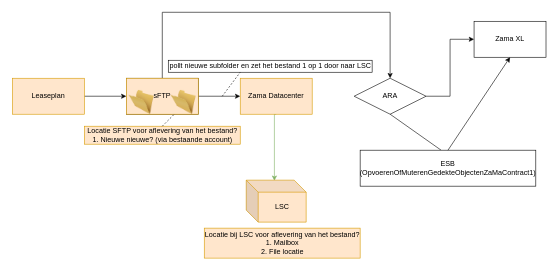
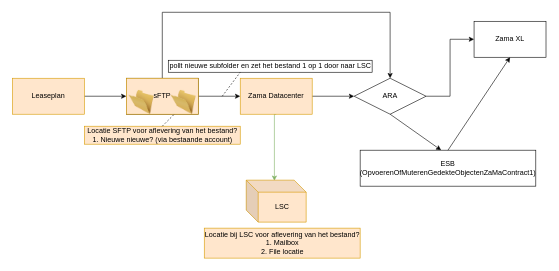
+ <mxCell id="7" style="edgeStyle=orthogonalEdgeStyle;rounded=0;orthogonalLoop=1;jettySize=auto;html=1;exitX=1;exitY=0.5;exitDx=0;exitDy=0;entryX=0;entryY=0.5;entryDx=0;entryDy=0;" edge="1" parent="1" source="8" target="10"><mxGeometry relative="1" as="geometry" /></mxCell>
- <mxCell id="19" value="" style="endArrow=none;html=1;exitX=0.5;exitY=1;exitDx=0;exitDy=0;entryX=0.461;entryY=0;entryDx=0;entryDy=0;rounded=0;entryPerimeter=0;" edge="1" parent="1" source="10" target="20"><mxGeometry width="50" height="50" relative="1" as="geometry"><mxPoint x="660" y="280" as="sourcePoint" /><mxPoint x="710" y="230" as="targetPoint" /></mxGeometry></mxCell>
+ <mxCell id="19" value="" style="endArrow=classic;html=1;exitX=0.5;exitY=1;exitDx=0;exitDy=0;entryX=0.461;entryY=0;entryDx=0;entryDy=0;rounded=0;entryPerimeter=0;" edge="1" parent="1" source="10" target="20"><mxGeometry width="50" height="50" relative="1" as="geometry"><mxPoint x="660" y="280" as="sourcePoint" /><mxPoint x="710" y="230" as="targetPoint" /></mxGeometry></mxCell>
